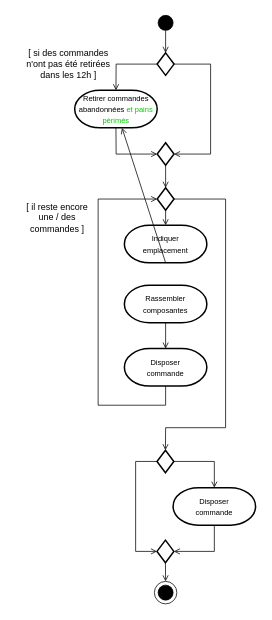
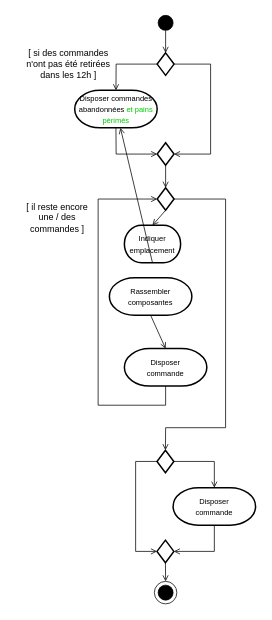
- <mxCell id="5" value="&lt;font style=&quot;font-size: 10px;&quot;&gt;Retirer commandes&lt;br&gt;abandonnées &lt;font style=&quot;font-size: 10px;&quot; color=&quot;#00cc00&quot;&gt;et pains périmés&lt;/font&gt;&lt;/font&gt;" style="strokeWidth=2;html=1;shape=mxgraph.flowchart.terminator;whiteSpace=wrap;" vertex="1" parent="1"><mxGeometry x="98.75" y="120" width="110" height="50" as="geometry" /></mxCell>
+ <mxCell id="5" value="&lt;font style=&quot;font-size: 10px;&quot;&gt;Disposer commandes&lt;br&gt;abandonnées &lt;font style=&quot;font-size: 10px;&quot; color=&quot;#00cc00&quot;&gt;et pains périmés&lt;/font&gt;&lt;/font&gt;" style="strokeWidth=2;html=1;shape=mxgraph.flowchart.terminator;whiteSpace=wrap;" vertex="1" parent="1"><mxGeometry x="98.75" y="120" width="110" height="50" as="geometry" /></mxCell>
- <mxCell id="13" value="&lt;font style=&quot;font-size: 10px;&quot;&gt;Indiquer&lt;br&gt;emplacement&lt;/font&gt;" style="strokeWidth=2;html=1;shape=mxgraph.flowchart.terminator;whiteSpace=wrap;" vertex="1" parent="1"><mxGeometry x="165" y="300" width="110" height="50" as="geometry" /></mxCell>
+ <mxCell id="13" value="&lt;font style=&quot;font-size: 10px;&quot;&gt;Indiquer&lt;br&gt;emplacement&lt;/font&gt;" style="strokeWidth=2;html=1;shape=mxgraph.flowchart.terminator;whiteSpace=wrap;" vertex="1" parent="1"><mxGeometry x="165" y="300" width="75" height="50" as="geometry" /></mxCell>
- <mxCell id="14" value="&lt;font style=&quot;font-size: 10px;&quot;&gt;Rassembler&lt;br&gt;composantes&lt;/font&gt;" style="strokeWidth=2;html=1;shape=mxgraph.flowchart.terminator;whiteSpace=wrap;" vertex="1" parent="1"><mxGeometry x="165" y="380" width="110" height="50" as="geometry" /></mxCell>
+ <mxCell id="14" value="&lt;font style=&quot;font-size: 10px;&quot;&gt;Rassembler&lt;br&gt;composantes&lt;/font&gt;" style="strokeWidth=2;html=1;shape=mxgraph.flowchart.terminator;whiteSpace=wrap;" vertex="1" parent="1"><mxGeometry x="145" y="370" width="110" height="50" as="geometry" /></mxCell>
